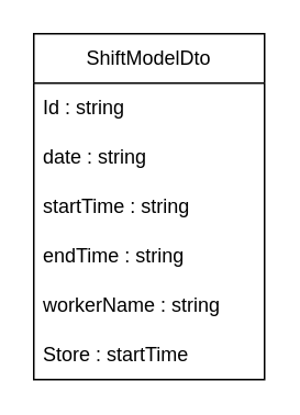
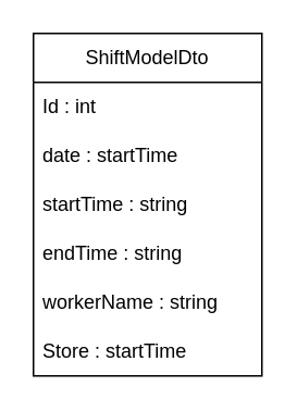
- <mxCell id="3" value="Id : string" style="text;strokeColor=none;fillColor=none;align=left;verticalAlign=middle;spacingLeft=4;spacingRight=4;overflow=hidden;points=[[0,0.5],[1,0.5]];portConstraint=eastwest;rotatable=0;whiteSpace=wrap;html=1;" vertex="1" parent="2"><mxGeometry y="30" width="140" height="30" as="geometry" /></mxCell>
+ <mxCell id="3" value="Id : int" style="text;strokeColor=none;fillColor=none;align=left;verticalAlign=middle;spacingLeft=4;spacingRight=4;overflow=hidden;points=[[0,0.5],[1,0.5]];portConstraint=eastwest;rotatable=0;whiteSpace=wrap;html=1;" vertex="1" parent="2"><mxGeometry y="30" width="140" height="30" as="geometry" /></mxCell>
- <mxCell id="4" value="date : string" style="text;strokeColor=none;fillColor=none;align=left;verticalAlign=middle;spacingLeft=4;spacingRight=4;overflow=hidden;points=[[0,0.5],[1,0.5]];portConstraint=eastwest;rotatable=0;whiteSpace=wrap;html=1;" vertex="1" parent="2"><mxGeometry y="60" width="140" height="30" as="geometry" /></mxCell>
+ <mxCell id="4" value="date : startTime" style="text;strokeColor=none;fillColor=none;align=left;verticalAlign=middle;spacingLeft=4;spacingRight=4;overflow=hidden;points=[[0,0.5],[1,0.5]];portConstraint=eastwest;rotatable=0;whiteSpace=wrap;html=1;" vertex="1" parent="2"><mxGeometry y="60" width="140" height="30" as="geometry" /></mxCell>
